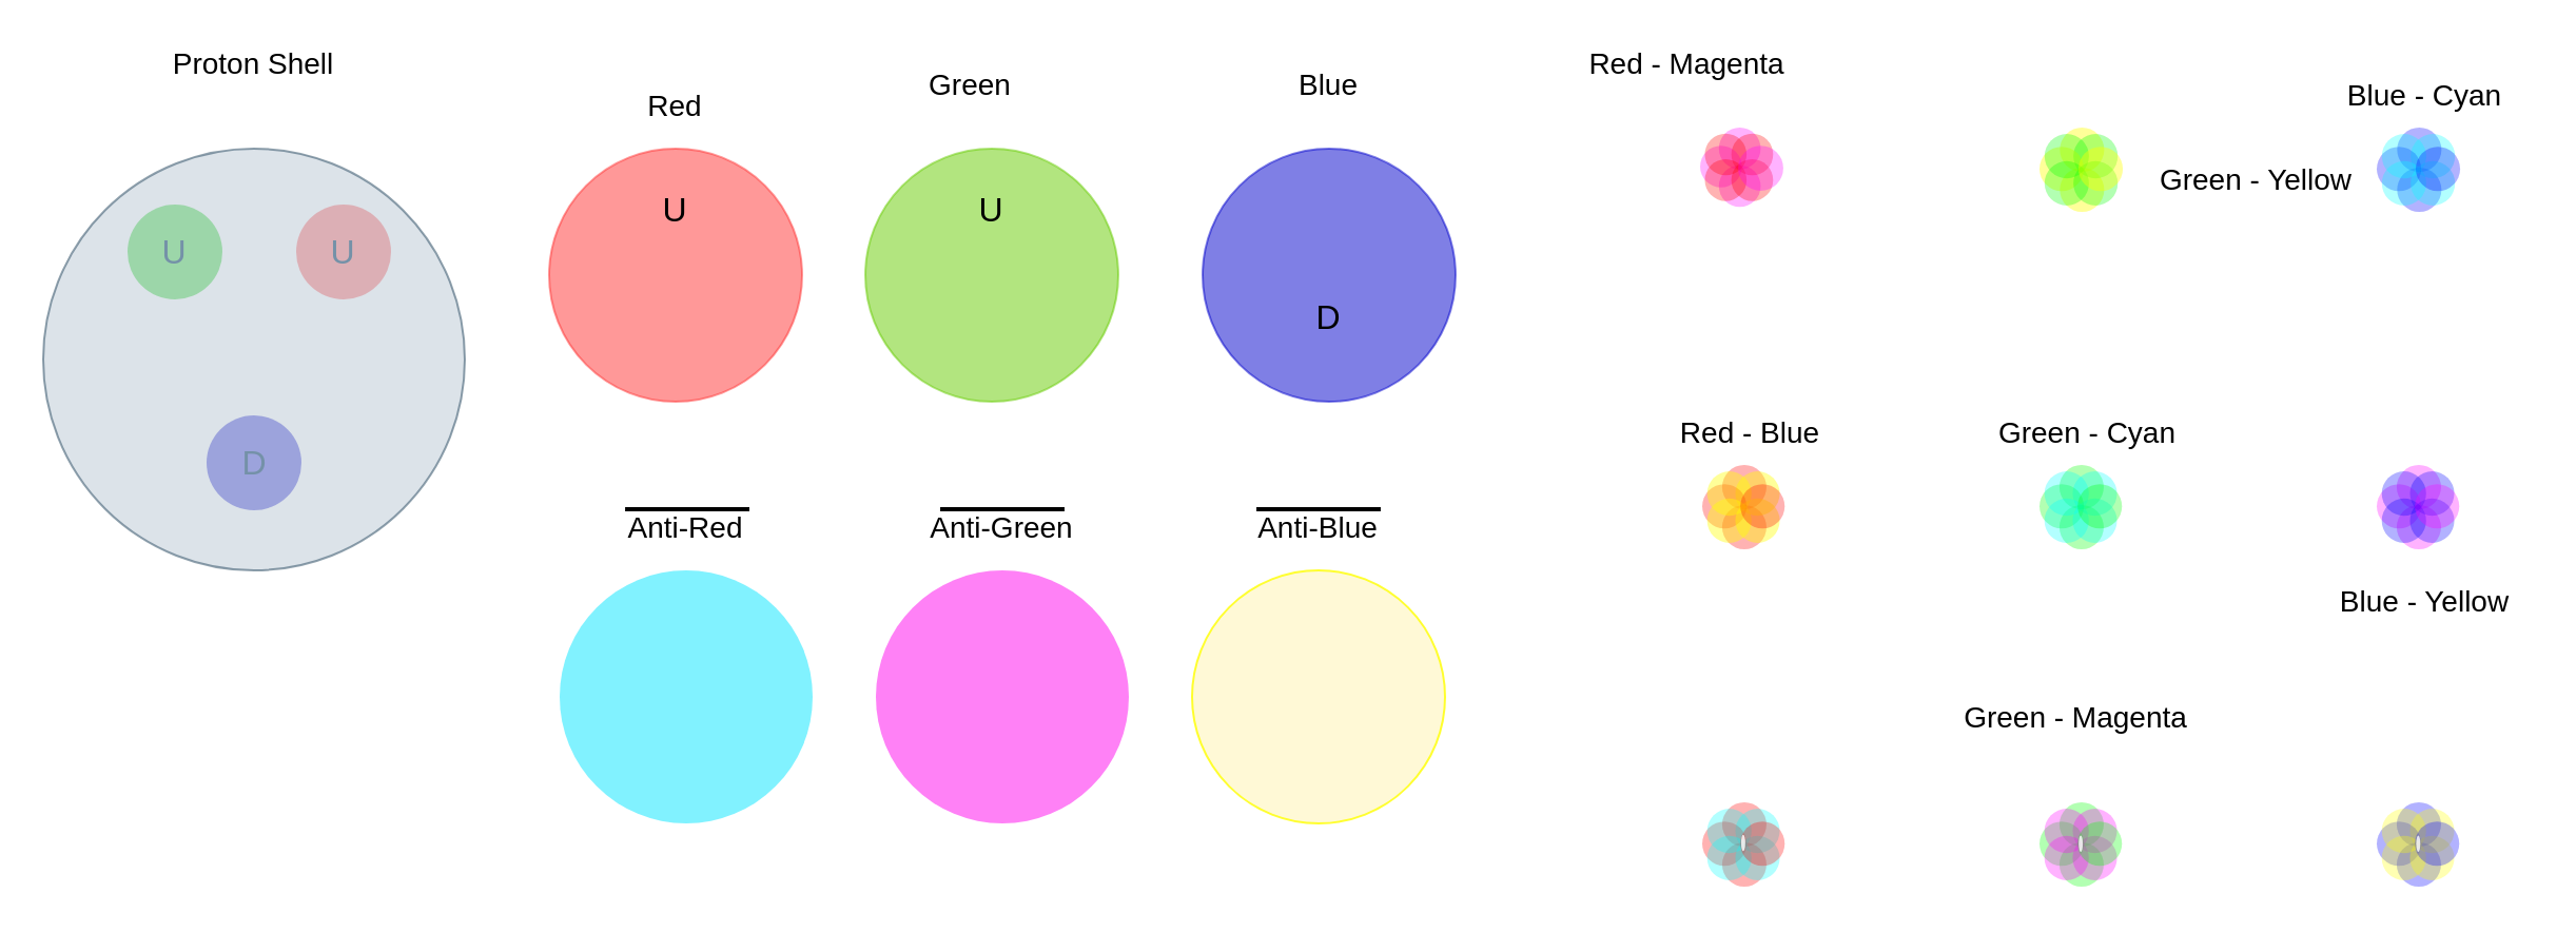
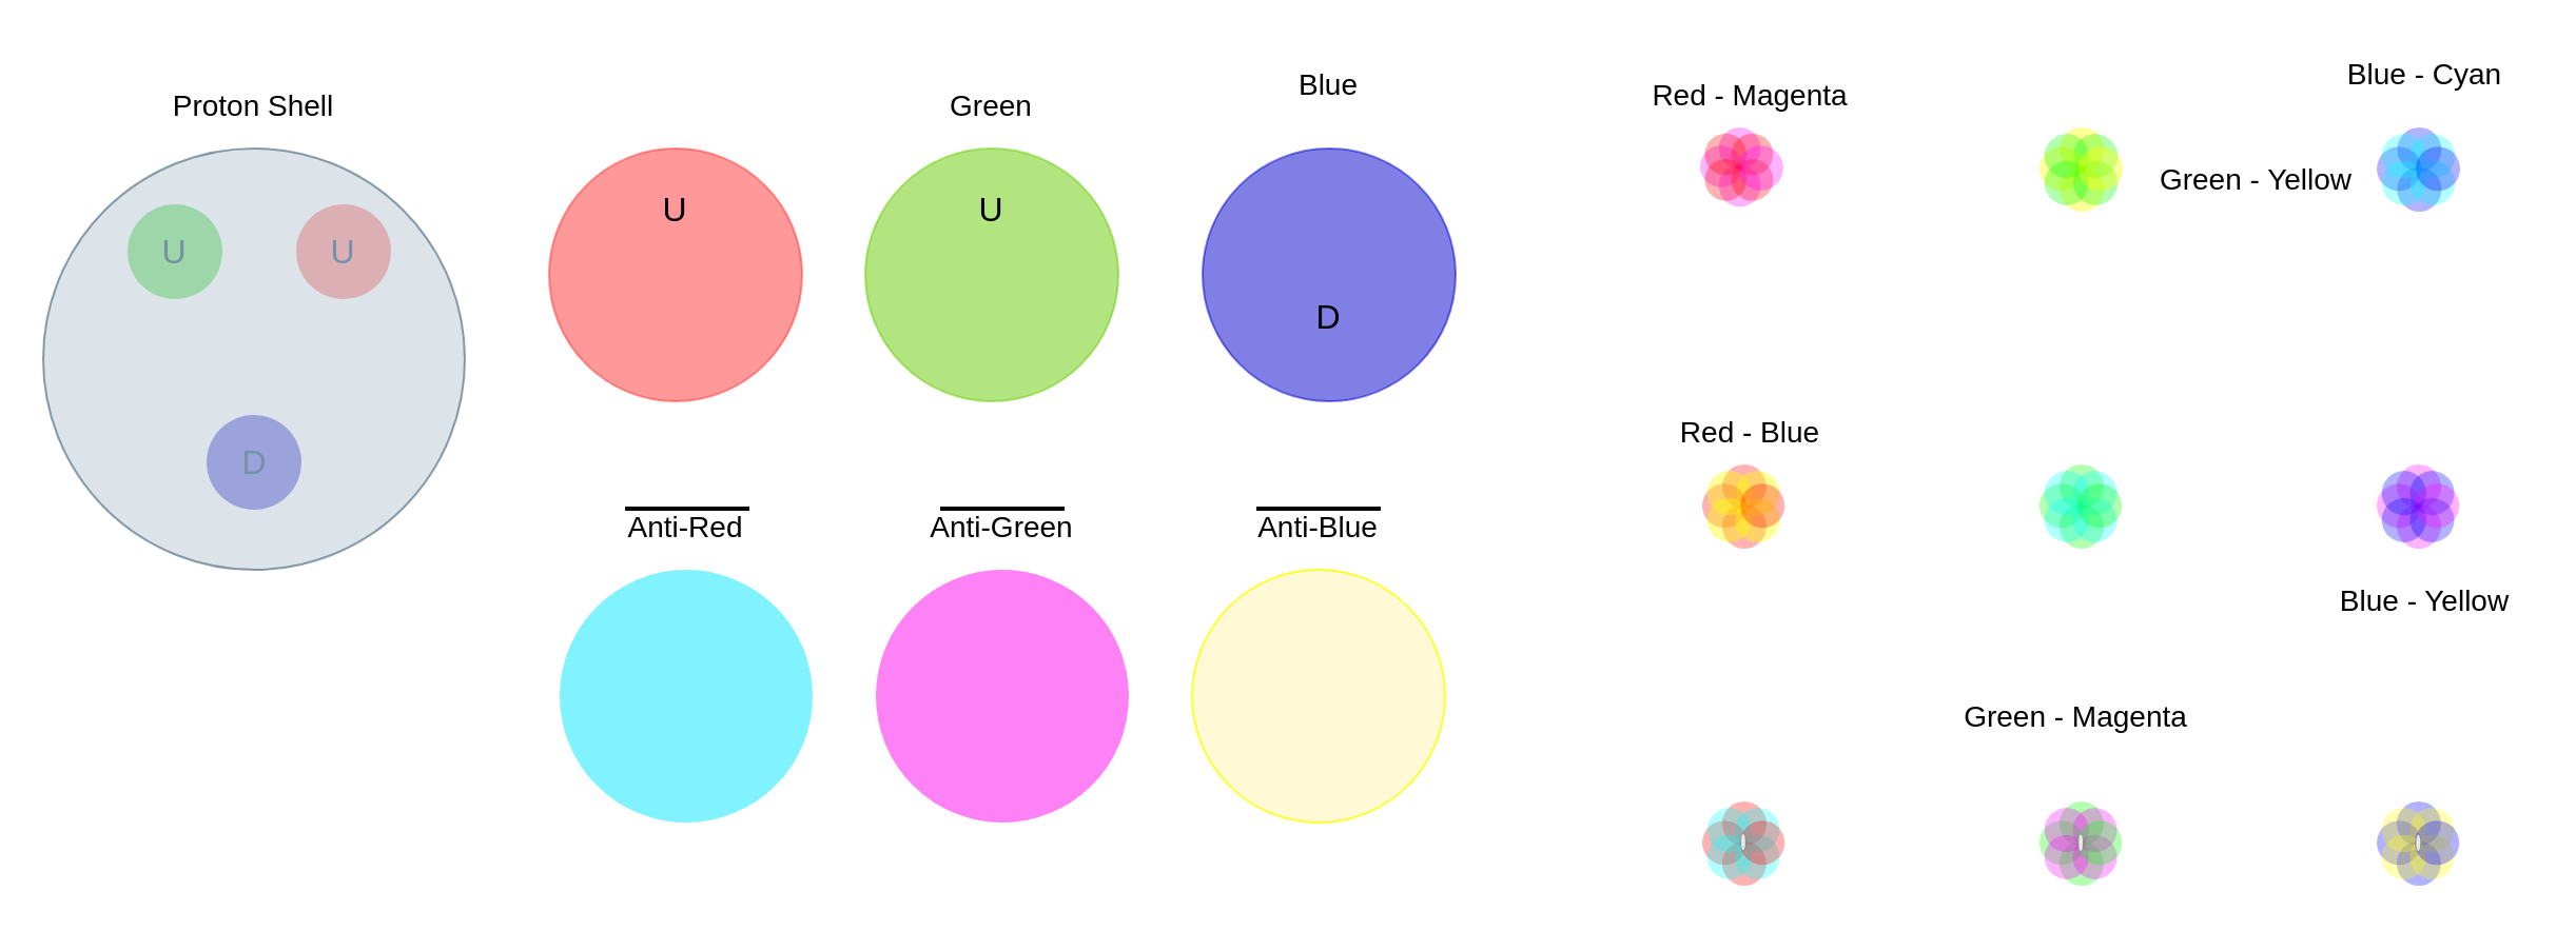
- <mxCell id="86" value="Proton Shell" style="text;strokeColor=none;align=center;fillColor=none;html=1;verticalAlign=middle;whiteSpace=wrap;rounded=0;strokeWidth=0;fontSize=14;" vertex="1" parent="1"><mxGeometry x="80" y="10" width="80" height="40" as="geometry" /></mxCell>
+ <mxCell id="86" value="Proton Shell" style="text;strokeColor=none;align=center;fillColor=none;html=1;verticalAlign=middle;whiteSpace=wrap;rounded=0;strokeWidth=0;fontSize=14;" vertex="1" parent="1"><mxGeometry x="80" y="30" width="80" height="40" as="geometry" /></mxCell>
- <mxCell id="59" value="&lt;font style=&quot;font-size: 14px;&quot;&gt;Red - Magenta&lt;/font&gt;" style="text;strokeColor=none;align=center;fillColor=none;html=1;verticalAlign=middle;whiteSpace=wrap;rounded=0;" vertex="1" parent="1"><mxGeometry x="750" y="15" width="100" height="30" as="geometry" /></mxCell>
+ <mxCell id="59" value="&lt;font style=&quot;font-size: 14px;&quot;&gt;Red - Magenta&lt;/font&gt;" style="text;strokeColor=none;align=center;fillColor=none;html=1;verticalAlign=middle;whiteSpace=wrap;rounded=0;" vertex="1" parent="1"><mxGeometry x="780" y="30" width="100" height="30" as="geometry" /></mxCell>
- <mxCell id="112" value="Green" style="text;strokeColor=none;align=center;fillColor=none;html=1;verticalAlign=middle;whiteSpace=wrap;rounded=0;strokeWidth=0;fontSize=14;" parent="1" vertex="1"><mxGeometry x="420" y="20" width="80" height="40" as="geometry" /></mxCell>
+ <mxCell id="112" value="Green" style="text;strokeColor=none;align=center;fillColor=none;html=1;verticalAlign=middle;whiteSpace=wrap;rounded=0;strokeWidth=0;fontSize=14;" parent="1" vertex="1"><mxGeometry x="430" y="30" width="80" height="40" as="geometry" /></mxCell>
- <mxCell id="60" value="&lt;font style=&quot;font-size: 14px;&quot;&gt;Blue - Cyan&lt;/font&gt;" style="text;strokeColor=none;align=center;fillColor=none;html=1;verticalAlign=middle;whiteSpace=wrap;rounded=0;" vertex="1" parent="1"><mxGeometry x="1100" y="30" width="100" height="30" as="geometry" /></mxCell>
+ <mxCell id="60" value="&lt;font style=&quot;font-size: 14px;&quot;&gt;Blue - Cyan&lt;/font&gt;" style="text;strokeColor=none;align=center;fillColor=none;html=1;verticalAlign=middle;whiteSpace=wrap;rounded=0;" vertex="1" parent="1"><mxGeometry x="1100" y="20" width="100" height="30" as="geometry" /></mxCell>
- <mxCell id="111" value="Red" style="text;strokeColor=none;align=center;fillColor=none;html=1;verticalAlign=middle;whiteSpace=wrap;rounded=0;strokeWidth=0;fontSize=14;" parent="1" vertex="1"><mxGeometry x="280" y="30" width="80" height="40" as="geometry" /></mxCell>
- <mxCell id="63" value="&lt;font style=&quot;font-size: 14px;&quot;&gt;Green - Cyan&lt;/font&gt;" style="text;strokeColor=none;align=center;fillColor=none;html=1;verticalAlign=middle;whiteSpace=wrap;rounded=0;" vertex="1" parent="1"><mxGeometry x="940" y="190" width="100" height="30" as="geometry" /></mxCell>
